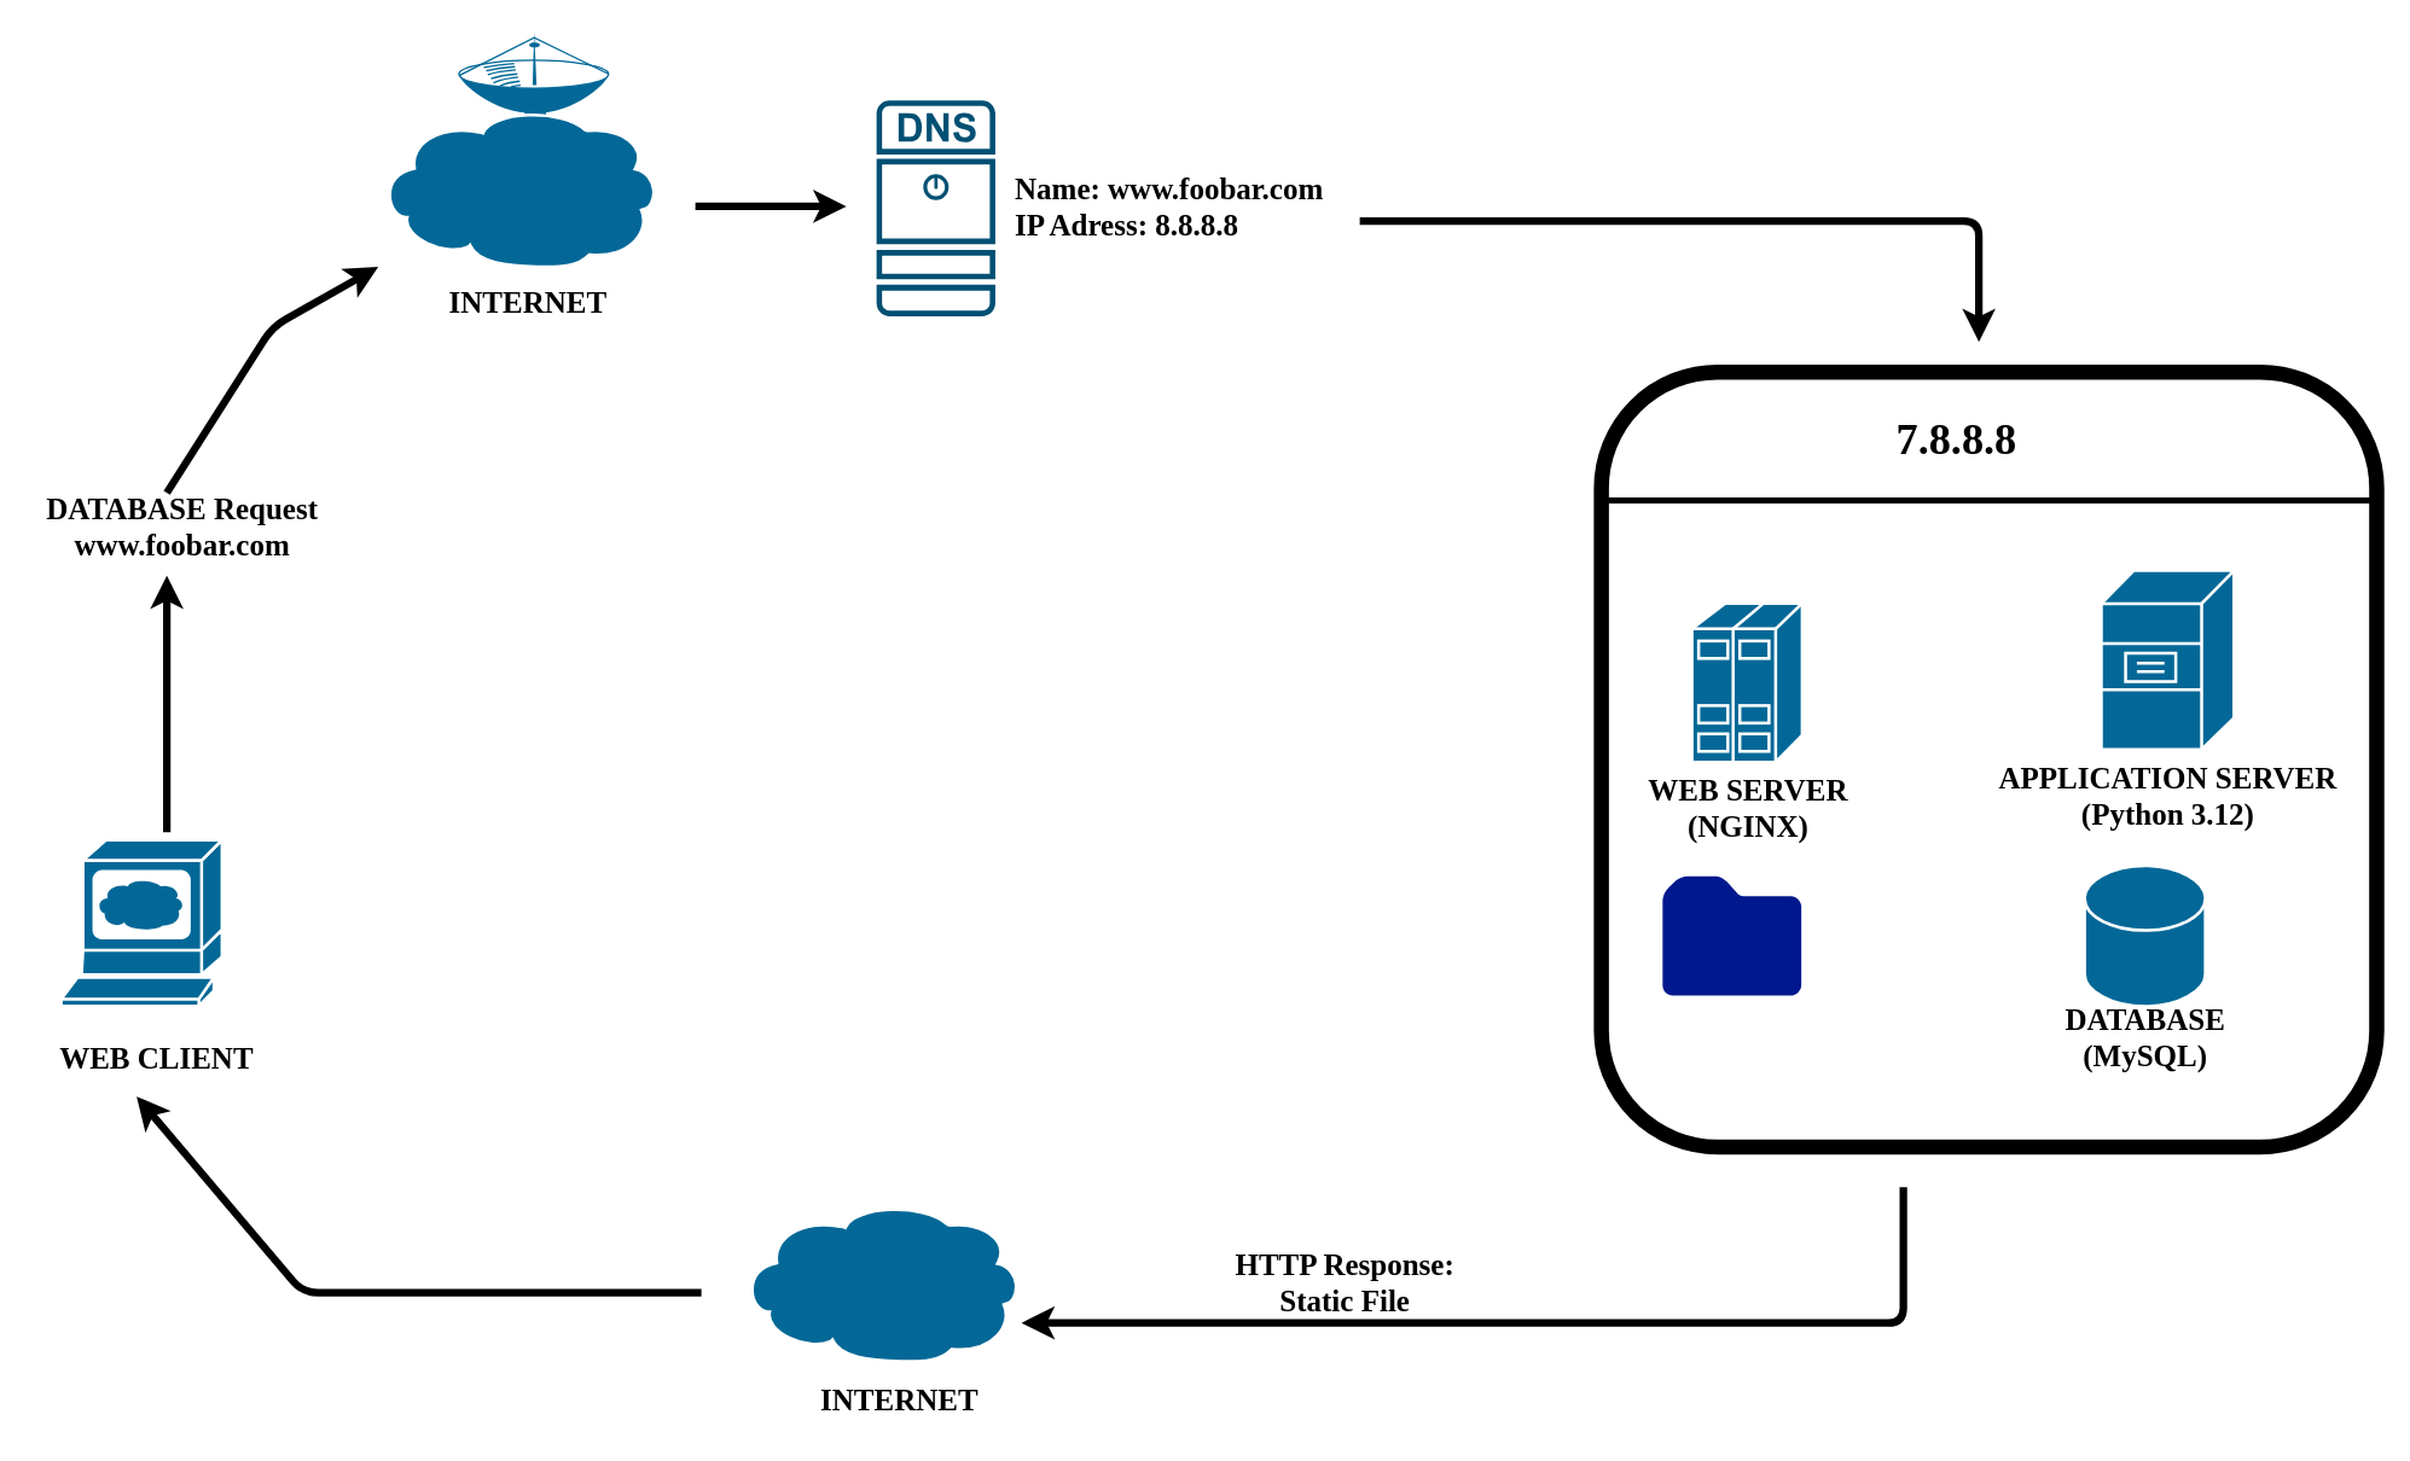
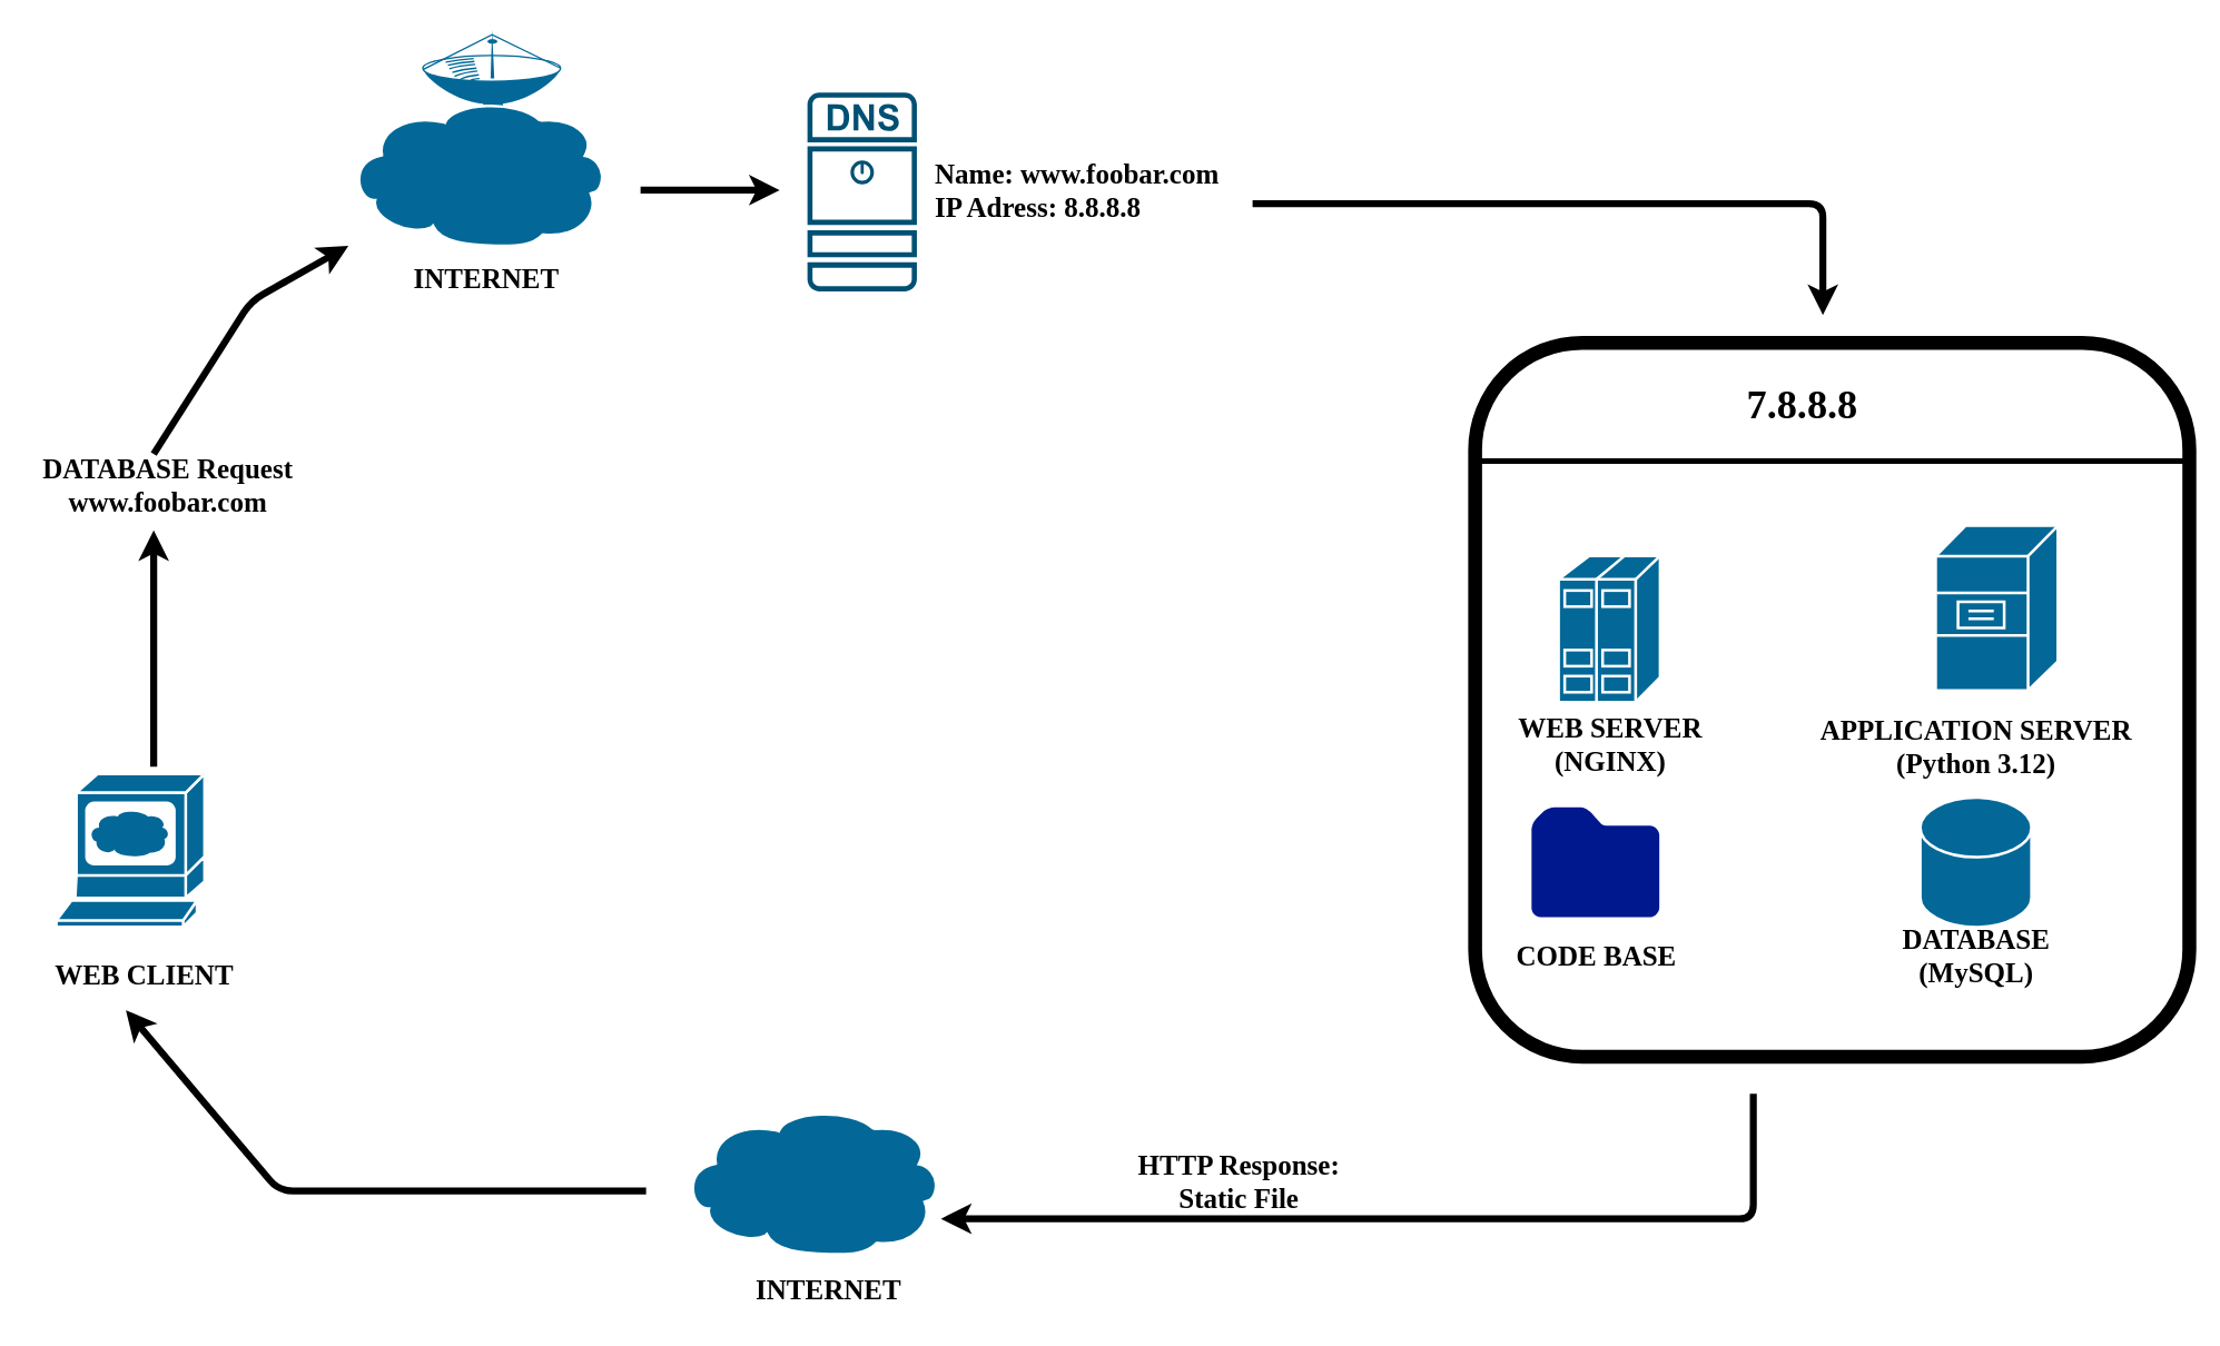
- <mxCell id="13" value="&lt;b&gt;&lt;font style=&quot;font-size: 20px;&quot; face=&quot;Tahoma&quot;&gt;APPLICATION SERVER&lt;br&gt;(Python 3.12)&lt;br&gt;&lt;/font&gt;&lt;/b&gt;" style="text;html=1;align=center;verticalAlign=middle;resizable=0;points=[];autosize=1;strokeColor=none;fillColor=none;rounded=1;" parent="1" vertex="1"><mxGeometry x="1310" y="496" width="250" height="60" as="geometry" /></mxCell>
+ <mxCell id="13" value="&lt;b&gt;&lt;font style=&quot;font-size: 20px;&quot; face=&quot;Tahoma&quot;&gt;APPLICATION SERVER&lt;br&gt;(Python 3.12)&lt;br&gt;&lt;/font&gt;&lt;/b&gt;" style="text;html=1;align=center;verticalAlign=middle;resizable=0;points=[];autosize=1;strokeColor=none;fillColor=none;rounded=1;" parent="1" vertex="1"><mxGeometry x="1295" y="506" width="250" height="60" as="geometry" /></mxCell>
+ <mxCell id="14" value="&lt;b&gt;&lt;font style=&quot;font-size: 20px;&quot; face=&quot;Tahoma&quot;&gt;CODE BASE&lt;/font&gt;&lt;/b&gt;" style="text;html=1;align=center;verticalAlign=middle;resizable=0;points=[];autosize=1;strokeColor=none;fillColor=none;rounded=1;" parent="1" vertex="1"><mxGeometry x="1076.5" y="666" width="140" height="40" as="geometry" /></mxCell>
